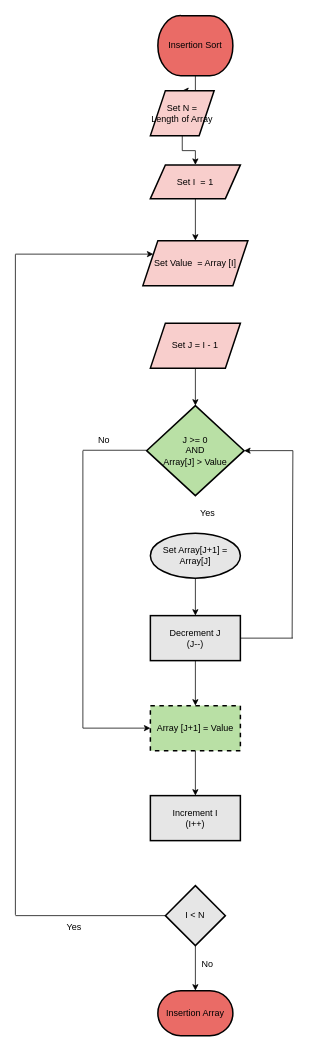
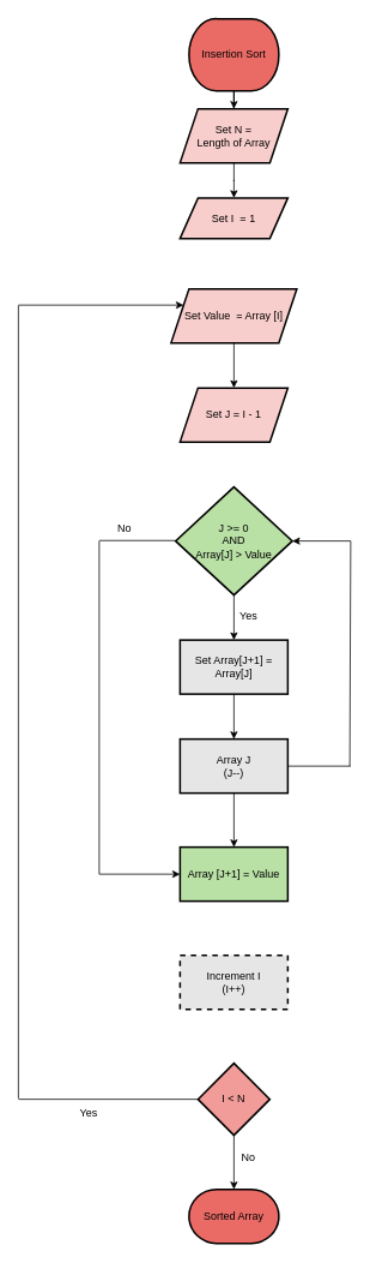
- <mxCell id="5" value="Set N =&lt;div&gt;Length of Array&lt;/div&gt;" style="shape=parallelogram;perimeter=parallelogramPerimeter;whiteSpace=wrap;html=1;fixedSize=1;strokeWidth=2;fillColor=#F8CECC;" parent="1" vertex="1"><mxGeometry x="200" y="120" width="85" height="60" as="geometry" /></mxCell>
+ <mxCell id="5" value="Set N =&lt;div&gt;Length of Array&lt;/div&gt;" style="shape=parallelogram;perimeter=parallelogramPerimeter;whiteSpace=wrap;html=1;fixedSize=1;strokeWidth=2;fillColor=#F8CECC;" parent="1" vertex="1"><mxGeometry x="200" y="120" width="120" height="60" as="geometry" /></mxCell>
- <mxCell id="6" value="" style="edgeStyle=orthogonalEdgeStyle;rounded=0;orthogonalLoop=1;jettySize=auto;html=1;" parent="1" source="7" target="9" edge="1"><mxGeometry relative="1" as="geometry" /></mxCell>
+ <mxCell id="8" value="" style="edgeStyle=orthogonalEdgeStyle;rounded=0;orthogonalLoop=1;jettySize=auto;html=1;" parent="1" source="9" target="11" edge="1"><mxGeometry relative="1" as="geometry" /></mxCell>
- <mxCell id="10" value="" style="edgeStyle=orthogonalEdgeStyle;rounded=0;orthogonalLoop=1;jettySize=auto;html=1;" parent="1" source="11" target="13" edge="1"><mxGeometry relative="1" as="geometry" /></mxCell>
+ <mxCell id="12" value="" style="edgeStyle=orthogonalEdgeStyle;rounded=0;orthogonalLoop=1;jettySize=auto;html=1;" parent="1" source="13" target="15" edge="1"><mxGeometry relative="1" as="geometry" /></mxCell>
- <mxCell id="15" value="Set Array[J+1] =&lt;div&gt;Array[J]&lt;/div&gt;" style="ellipse;whiteSpace=wrap;html=1;strokeWidth=2;fillColor=#E6E6E6;" parent="1" vertex="1"><mxGeometry x="200" y="710" width="120" height="60" as="geometry" /></mxCell>
+ <mxCell id="15" value="Set Array[J+1] =&lt;div&gt;Array[J]&lt;/div&gt;" style="whiteSpace=wrap;html=1;strokeWidth=2;fillColor=#E6E6E6;" parent="1" vertex="1"><mxGeometry x="200" y="710" width="120" height="60" as="geometry" /></mxCell>
- <mxCell id="17" value="Decrement J&lt;div&gt;(J--)&lt;/div&gt;" style="whiteSpace=wrap;html=1;strokeWidth=2;fillColor=#E6E6E6;" parent="1" vertex="1"><mxGeometry x="200" y="820" width="120" height="60" as="geometry" /></mxCell>
+ <mxCell id="17" value="Array J&lt;div&gt;(J--)&lt;/div&gt;" style="whiteSpace=wrap;html=1;strokeWidth=2;fillColor=#E6E6E6;" parent="1" vertex="1"><mxGeometry x="200" y="820" width="120" height="60" as="geometry" /></mxCell>
- <mxCell id="19" value="Array [J+1] = Value" style="whiteSpace=wrap;html=1;strokeWidth=2;fillColor=#B9E0A5;dashed=1;" parent="1" vertex="1"><mxGeometry x="200" y="940" width="120" height="60" as="geometry" /></mxCell>
+ <mxCell id="19" value="Array [J+1] = Value" style="whiteSpace=wrap;html=1;strokeWidth=2;fillColor=#B9E0A5;" parent="1" vertex="1"><mxGeometry x="200" y="940" width="120" height="60" as="geometry" /></mxCell>
- <mxCell id="18" value="" style="edgeStyle=orthogonalEdgeStyle;rounded=0;orthogonalLoop=1;jettySize=auto;html=1;" parent="1" source="19" target="20" edge="1"><mxGeometry relative="1" as="geometry" /></mxCell>
- <mxCell id="20" value="Increment I&lt;div&gt;(I++)&lt;/div&gt;" style="whiteSpace=wrap;html=1;strokeWidth=2;fillColor=#E6E6E6;" parent="1" vertex="1"><mxGeometry x="200" y="1060" width="120" height="60" as="geometry" /></mxCell>
+ <mxCell id="20" value="Increment I&lt;div&gt;(I++)&lt;/div&gt;" style="whiteSpace=wrap;html=1;strokeWidth=2;fillColor=#E6E6E6;dashed=1;" parent="1" vertex="1"><mxGeometry x="200" y="1060" width="120" height="60" as="geometry" /></mxCell>
- <mxCell id="22" value="I &amp;lt; N" style="rhombus;whiteSpace=wrap;html=1;strokeWidth=2;fillColor=#e6e6e6;" parent="1" vertex="1"><mxGeometry x="220" y="1180" width="80" height="80" as="geometry" /></mxCell>
+ <mxCell id="22" value="I &amp;lt; N" style="rhombus;whiteSpace=wrap;html=1;strokeWidth=2;fillColor=#F19C99;" parent="1" vertex="1"><mxGeometry x="220" y="1180" width="80" height="80" as="geometry" /></mxCell>
- <mxCell id="23" value="Insertion Array" style="strokeWidth=2;html=1;shape=mxgraph.flowchart.terminator;whiteSpace=wrap;fillColor=#EA6B66;" parent="1" vertex="1"><mxGeometry x="210" y="1320" width="100" height="60" as="geometry" /></mxCell>
+ <mxCell id="23" value="Sorted Array" style="strokeWidth=2;html=1;shape=mxgraph.flowchart.terminator;whiteSpace=wrap;fillColor=#EA6B66;" parent="1" vertex="1"><mxGeometry x="210" y="1320" width="100" height="60" as="geometry" /></mxCell>
